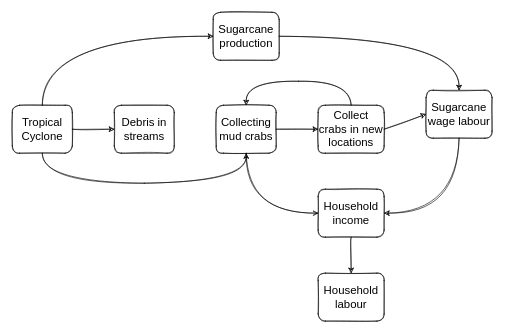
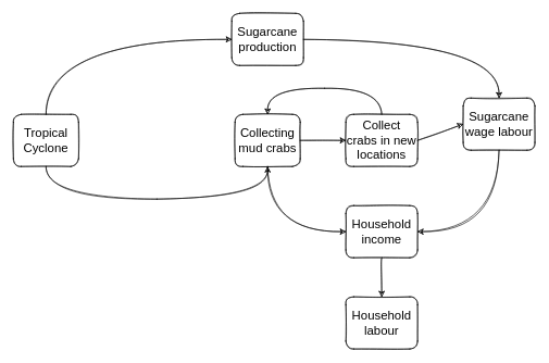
- <mxCell id="11" value="" style="edgeStyle=orthogonalEdgeStyle;rounded=0;orthogonalLoop=1;jettySize=auto;html=1;sketch=1;" edge="1" parent="1" source="13" target="10"><mxGeometry relative="1" as="geometry" /></mxCell>
- <mxCell id="10" value="&lt;font style=&quot;font-size: 19px&quot;&gt;Debris in streams&lt;/font&gt;" style="text;html=1;fillColor=none;align=center;verticalAlign=middle;whiteSpace=wrap;rounded=1;strokeColor=#000000;shadow=0;sketch=1;" vertex="1" parent="1"><mxGeometry x="190" y="175" width="100" height="80" as="geometry" /></mxCell>
- <mxCell id="6" style="edgeStyle=orthogonalEdgeStyle;rounded=0;sketch=1;orthogonalLoop=1;jettySize=auto;html=1;entryX=0;entryY=0.5;entryDx=0;entryDy=0;exitX=0.5;exitY=1;exitDx=0;exitDy=0;curved=1;endArrow=open;" edge="1" parent="1" source="7" target="15"><mxGeometry relative="1" as="geometry" /></mxCell>
+ <mxCell id="6" style="edgeStyle=orthogonalEdgeStyle;rounded=0;sketch=1;orthogonalLoop=1;jettySize=auto;html=1;entryX=0;entryY=0.5;entryDx=0;entryDy=0;exitX=0.5;exitY=1;exitDx=0;exitDy=0;curved=1;" edge="1" parent="1" source="7" target="15"><mxGeometry relative="1" as="geometry" /></mxCell>
